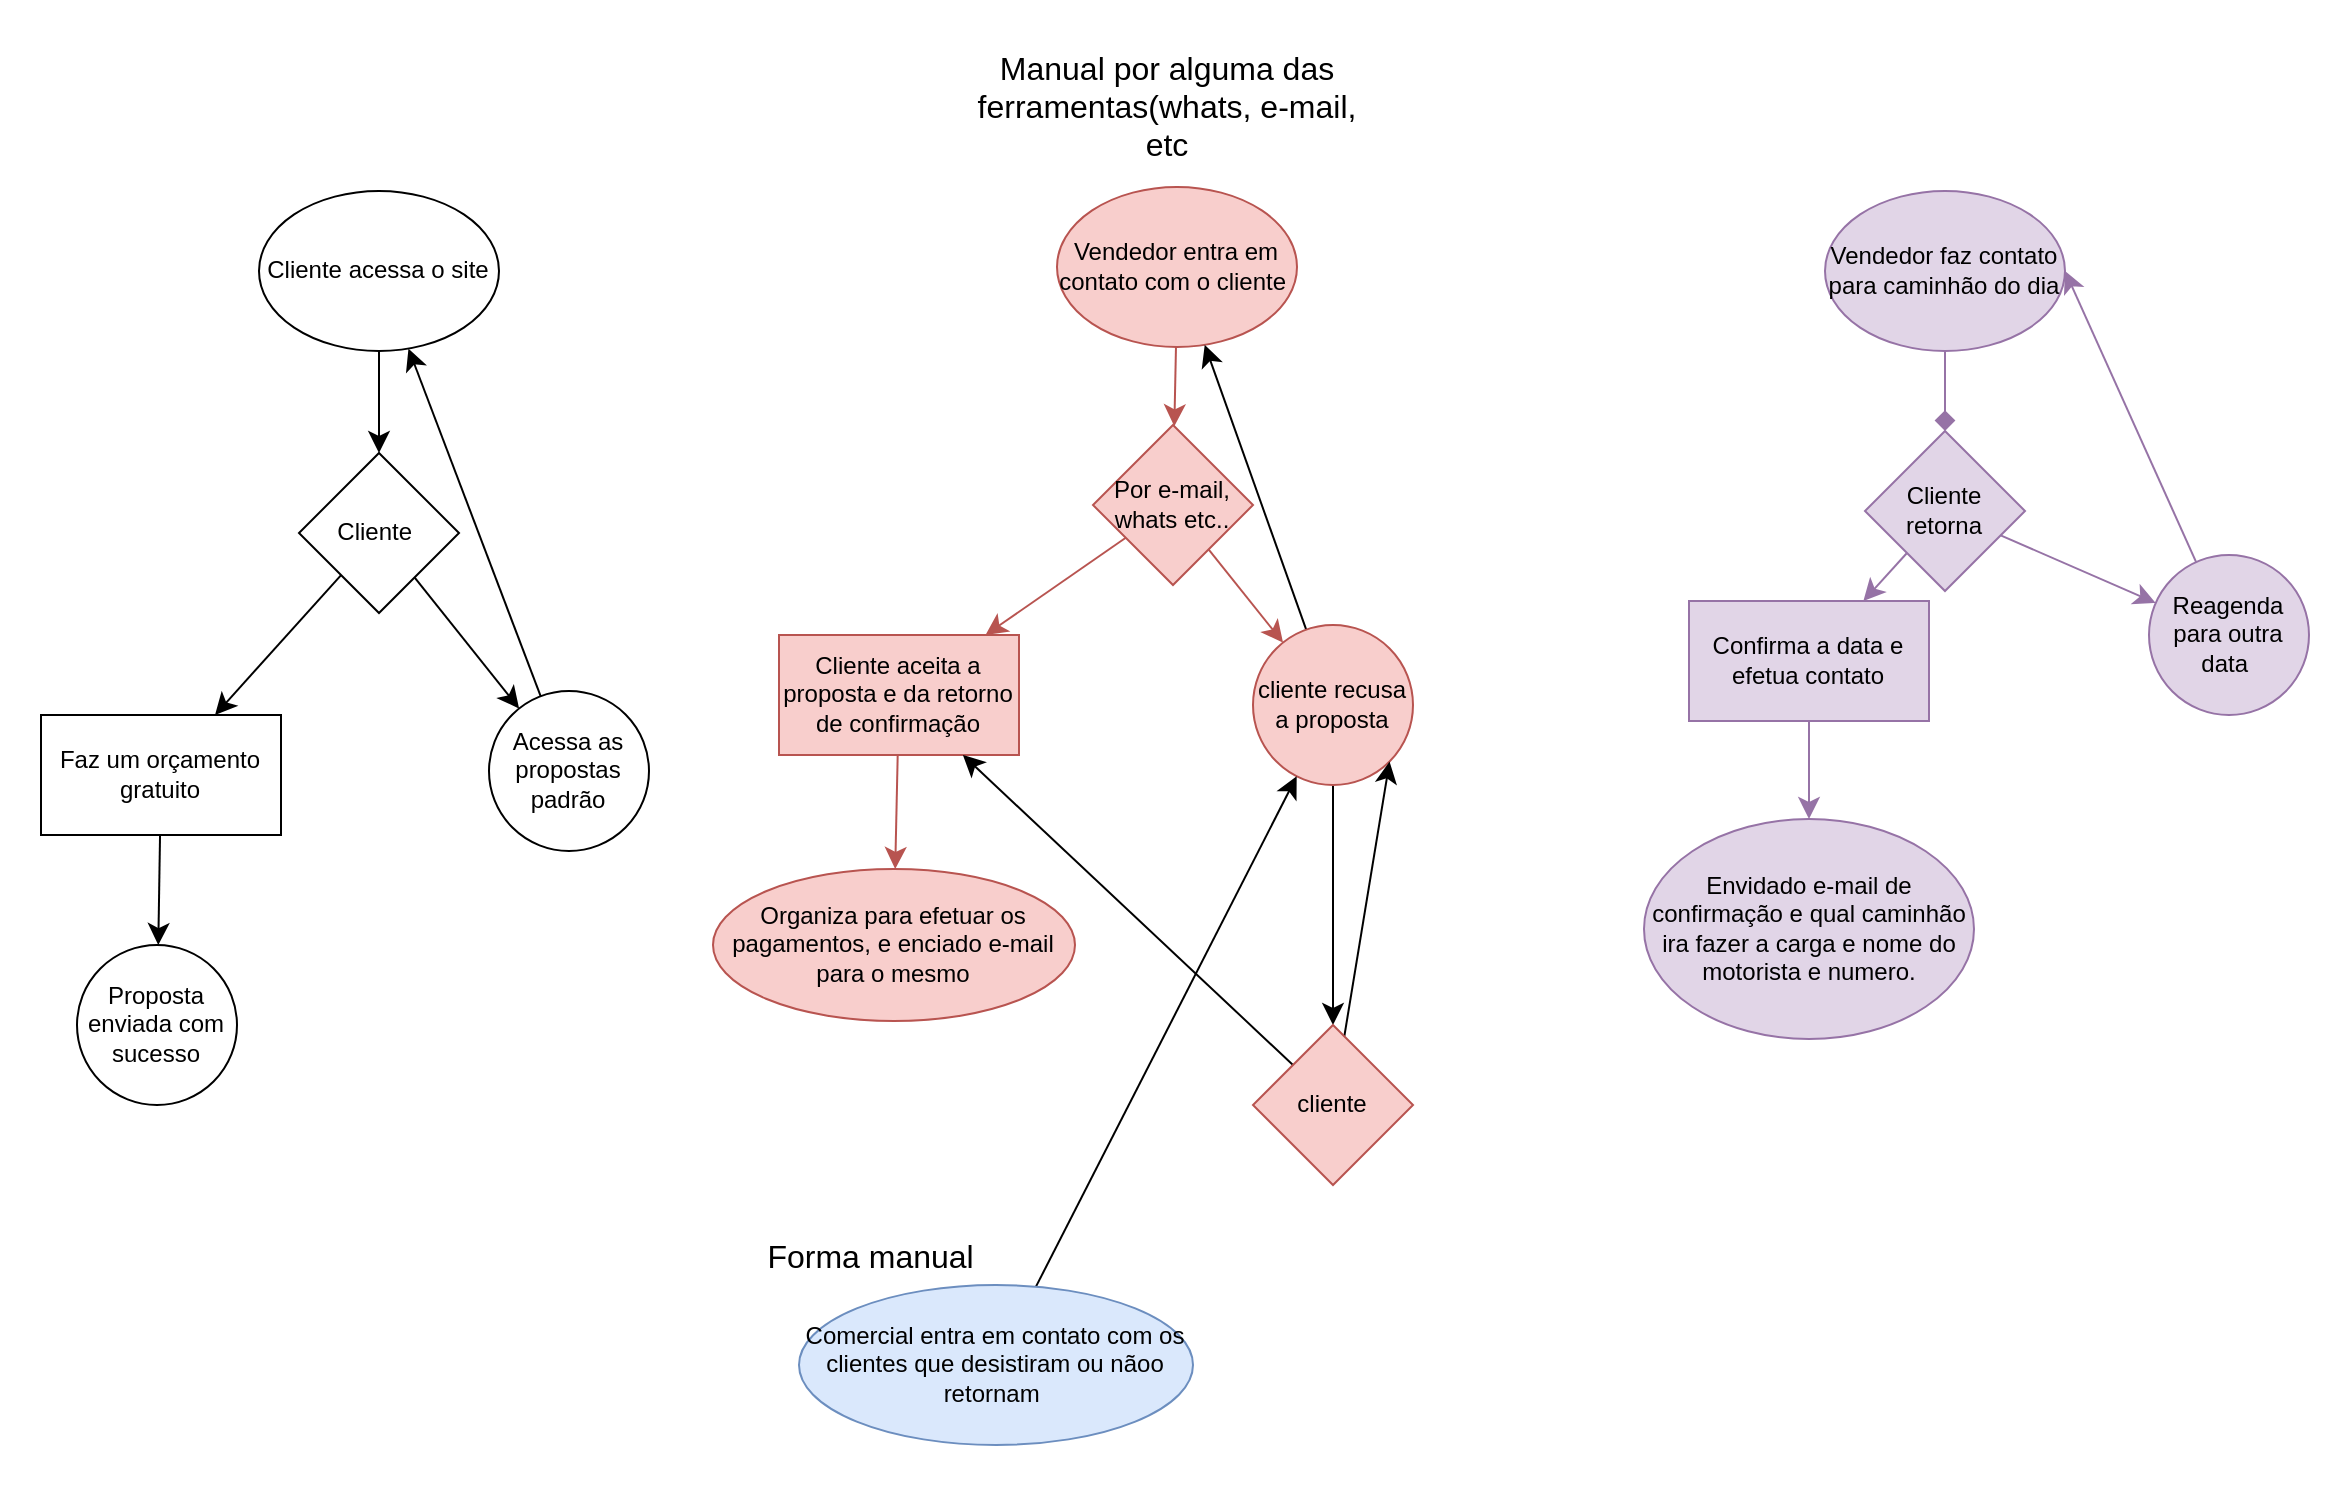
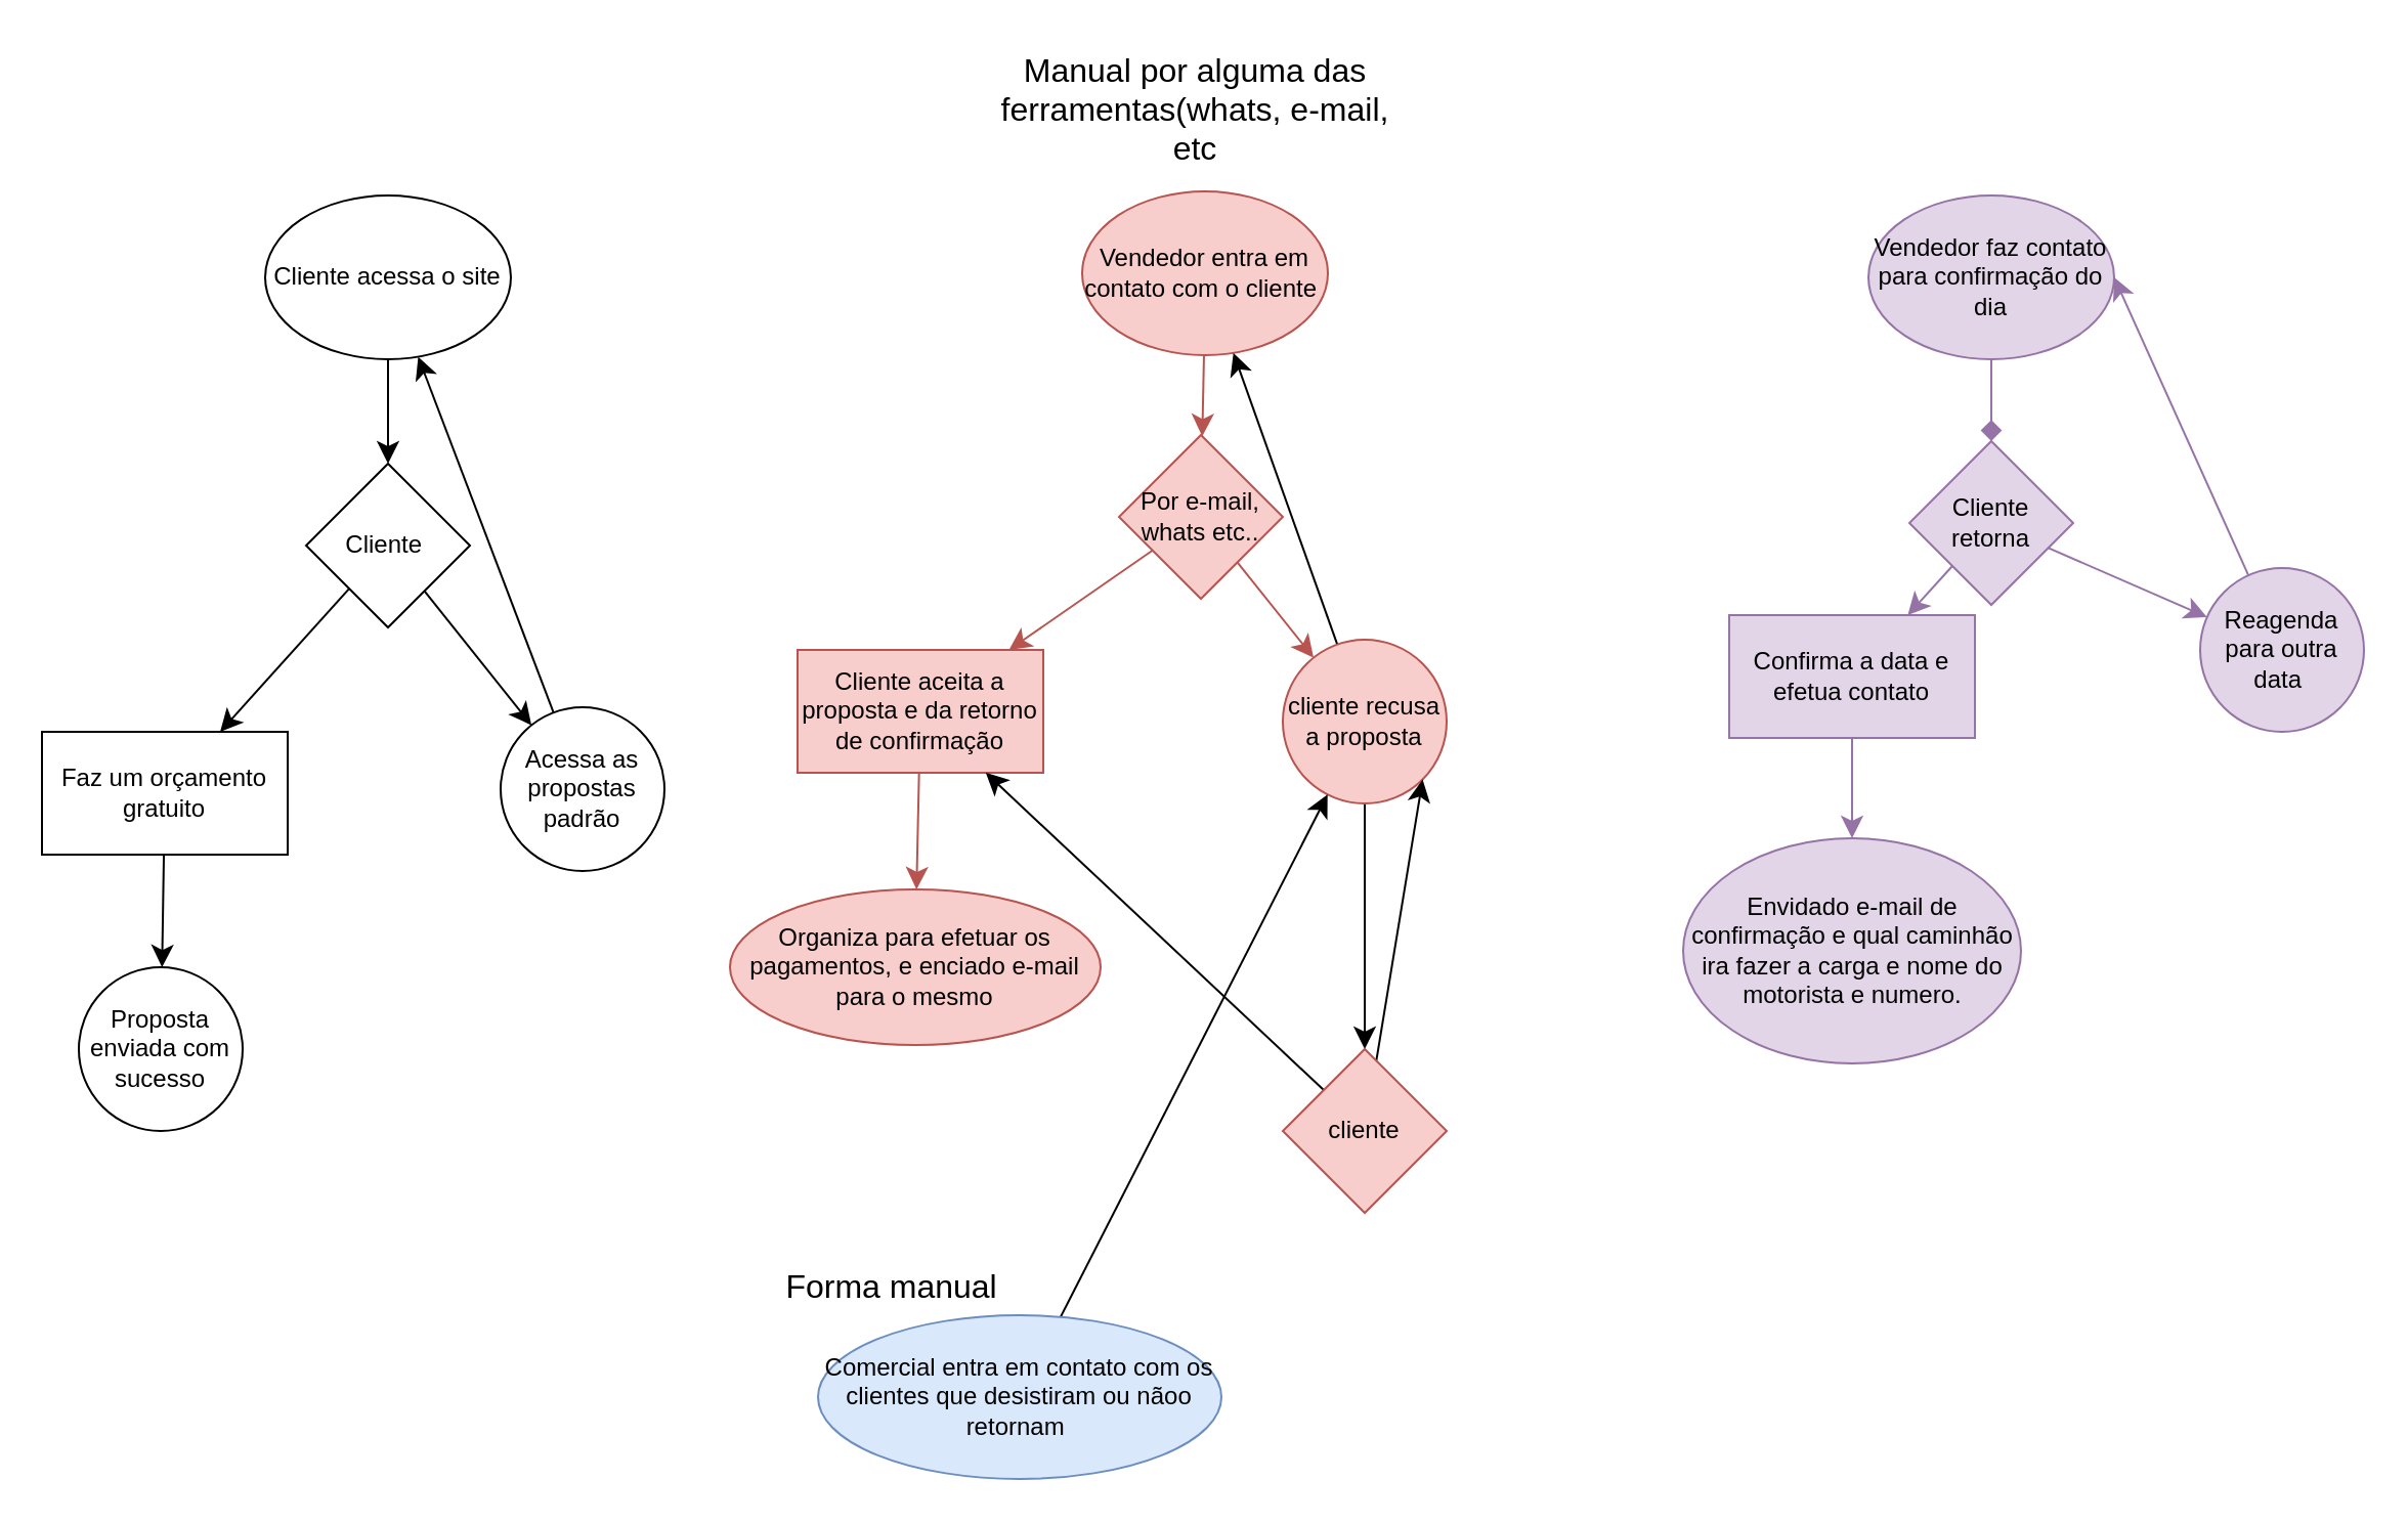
- <mxCell id="24" value="Vendedor faz contato para caminhão do dia" style="ellipse;whiteSpace=wrap;html=1;fillColor=#e1d5e7;strokeColor=#9673a6;" vertex="1" parent="1"><mxGeometry x="912" y="95" width="120" height="80" as="geometry" /></mxCell>
+ <mxCell id="24" value="Vendedor faz contato para confirmação do dia" style="ellipse;whiteSpace=wrap;html=1;fillColor=#e1d5e7;strokeColor=#9673a6;" vertex="1" parent="1"><mxGeometry x="912" y="95" width="120" height="80" as="geometry" /></mxCell>
